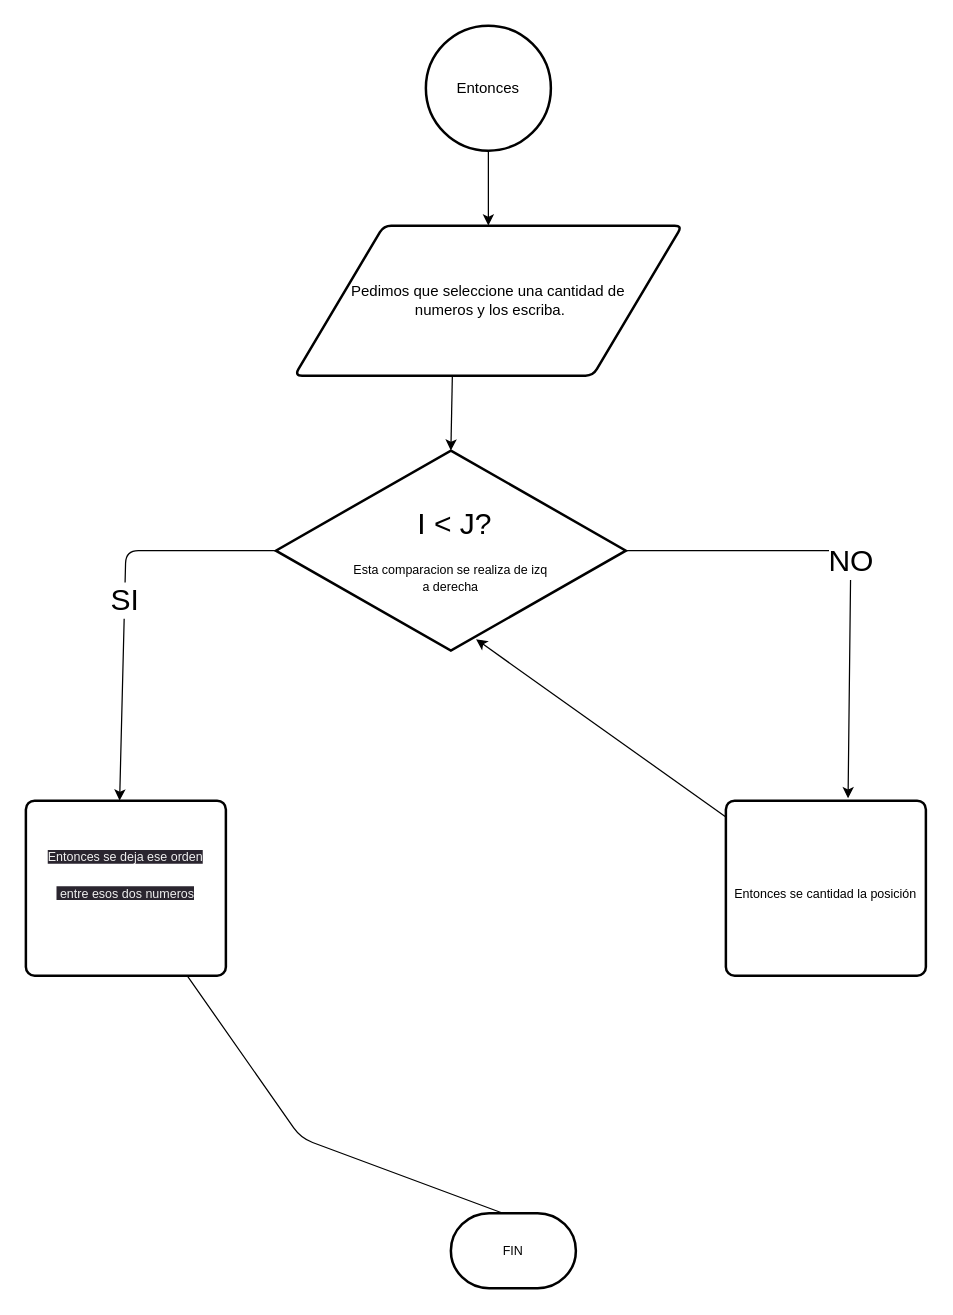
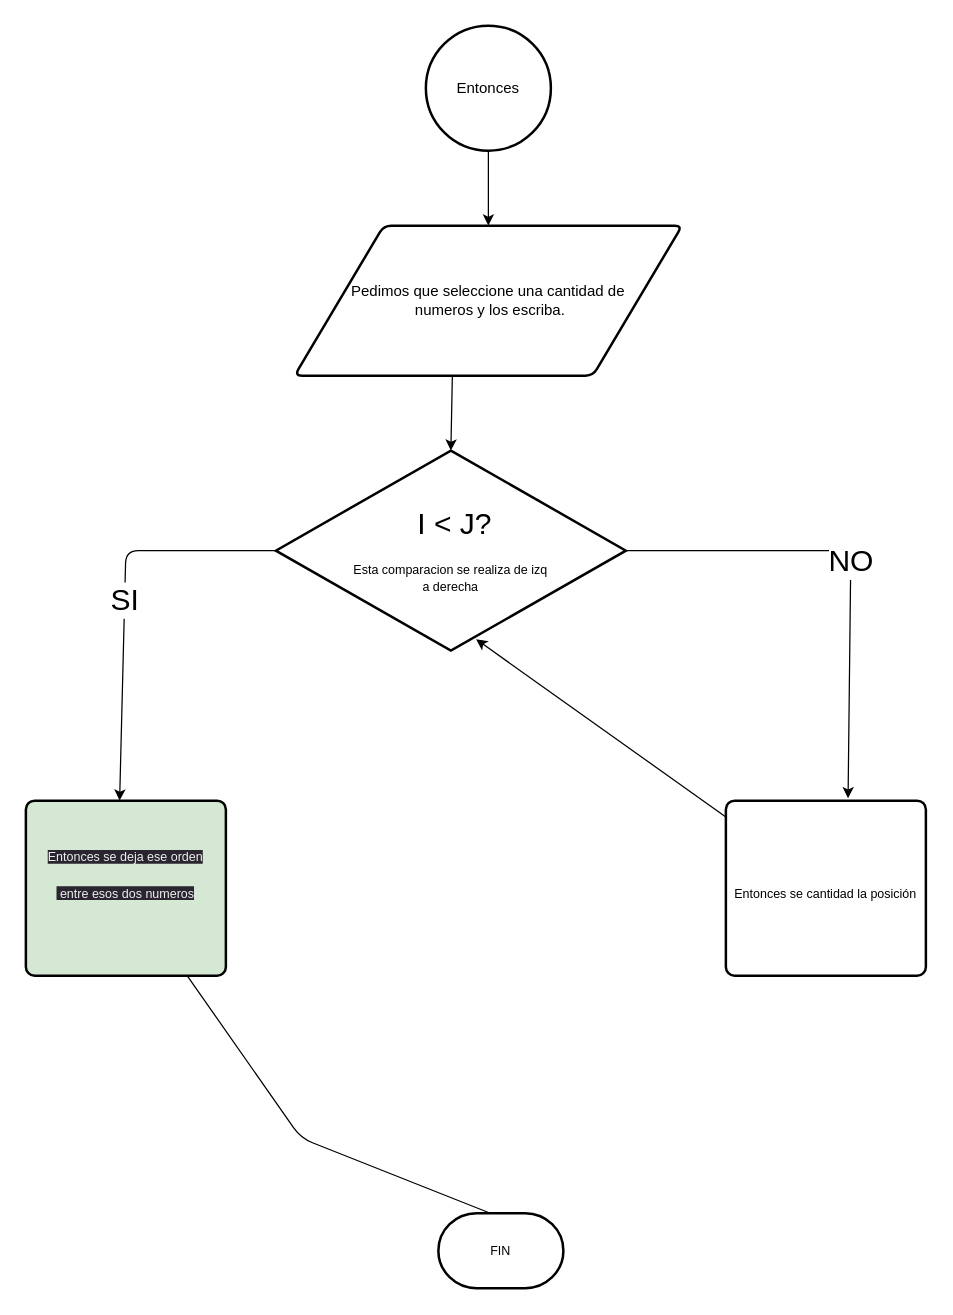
- <mxCell id="10" value="&#10;&lt;span style=&quot;color: rgb(240, 240, 240); font-family: Helvetica; font-size: 10px; font-style: normal; font-variant-ligatures: normal; font-variant-caps: normal; font-weight: 400; letter-spacing: normal; orphans: 2; text-align: center; text-indent: 0px; text-transform: none; widows: 2; word-spacing: 0px; -webkit-text-stroke-width: 0px; background-color: rgb(42, 37, 47); text-decoration-thickness: initial; text-decoration-style: initial; text-decoration-color: initial; float: none; display: inline !important;&quot;&gt;Entonces se deja ese orden&lt;/span&gt;&lt;br style=&quot;border-color: rgb(0, 0, 0); color: rgb(240, 240, 240); font-family: Helvetica; font-size: 10px; font-style: normal; font-variant-ligatures: normal; font-variant-caps: normal; font-weight: 400; letter-spacing: normal; orphans: 2; text-align: center; text-indent: 0px; text-transform: none; widows: 2; word-spacing: 0px; -webkit-text-stroke-width: 0px; background-color: rgb(42, 37, 47); text-decoration-thickness: initial; text-decoration-style: initial; text-decoration-color: initial;&quot;&gt;&lt;span style=&quot;color: rgb(240, 240, 240); font-family: Helvetica; font-size: 10px; font-style: normal; font-variant-ligatures: normal; font-variant-caps: normal; font-weight: 400; letter-spacing: normal; orphans: 2; text-align: center; text-indent: 0px; text-transform: none; widows: 2; word-spacing: 0px; -webkit-text-stroke-width: 0px; background-color: rgb(42, 37, 47); text-decoration-thickness: initial; text-decoration-style: initial; text-decoration-color: initial; float: none; display: inline !important;&quot;&gt;&amp;nbsp;entre esos dos numeros&lt;/span&gt;&#10;&#10;" style="rounded=1;whiteSpace=wrap;html=1;absoluteArcSize=1;arcSize=14;strokeWidth=2;fontSize=24;" vertex="1" parent="1"><mxGeometry y="640" width="160" height="140" as="geometry" x="20" /></mxCell>
+ <mxCell id="10" value="&#10;&lt;span style=&quot;color: rgb(240, 240, 240); font-family: Helvetica; font-size: 10px; font-style: normal; font-variant-ligatures: normal; font-variant-caps: normal; font-weight: 400; letter-spacing: normal; orphans: 2; text-align: center; text-indent: 0px; text-transform: none; widows: 2; word-spacing: 0px; -webkit-text-stroke-width: 0px; background-color: rgb(42, 37, 47); text-decoration-thickness: initial; text-decoration-style: initial; text-decoration-color: initial; float: none; display: inline !important;&quot;&gt;Entonces se deja ese orden&lt;/span&gt;&lt;br style=&quot;border-color: rgb(0, 0, 0); color: rgb(240, 240, 240); font-family: Helvetica; font-size: 10px; font-style: normal; font-variant-ligatures: normal; font-variant-caps: normal; font-weight: 400; letter-spacing: normal; orphans: 2; text-align: center; text-indent: 0px; text-transform: none; widows: 2; word-spacing: 0px; -webkit-text-stroke-width: 0px; background-color: rgb(42, 37, 47); text-decoration-thickness: initial; text-decoration-style: initial; text-decoration-color: initial;&quot;&gt;&lt;span style=&quot;color: rgb(240, 240, 240); font-family: Helvetica; font-size: 10px; font-style: normal; font-variant-ligatures: normal; font-variant-caps: normal; font-weight: 400; letter-spacing: normal; orphans: 2; text-align: center; text-indent: 0px; text-transform: none; widows: 2; word-spacing: 0px; -webkit-text-stroke-width: 0px; background-color: rgb(42, 37, 47); text-decoration-thickness: initial; text-decoration-style: initial; text-decoration-color: initial; float: none; display: inline !important;&quot;&gt;&amp;nbsp;entre esos dos numeros&lt;/span&gt;&#10;&#10;" style="rounded=1;whiteSpace=wrap;html=1;absoluteArcSize=1;arcSize=14;strokeWidth=2;fontSize=24;fillColor=#d5e8d4;" vertex="1" parent="1"><mxGeometry y="640" width="160" height="140" as="geometry" x="20" /></mxCell>
- <mxCell id="13" value="FIN" style="strokeWidth=2;html=1;shape=mxgraph.flowchart.terminator;whiteSpace=wrap;fontSize=10;" vertex="1" parent="1"><mxGeometry x="360" y="970" width="100" height="60" as="geometry" /></mxCell>
+ <mxCell id="13" value="FIN" style="strokeWidth=2;html=1;shape=mxgraph.flowchart.terminator;whiteSpace=wrap;fontSize=10;" vertex="1" parent="1"><mxGeometry x="350" y="970" width="100" height="60" as="geometry" /></mxCell>
